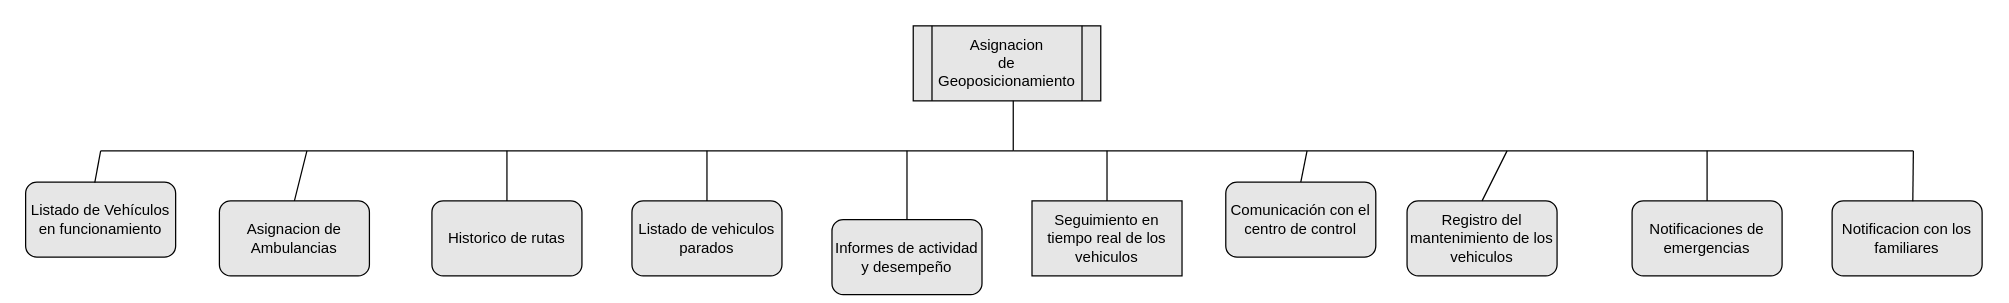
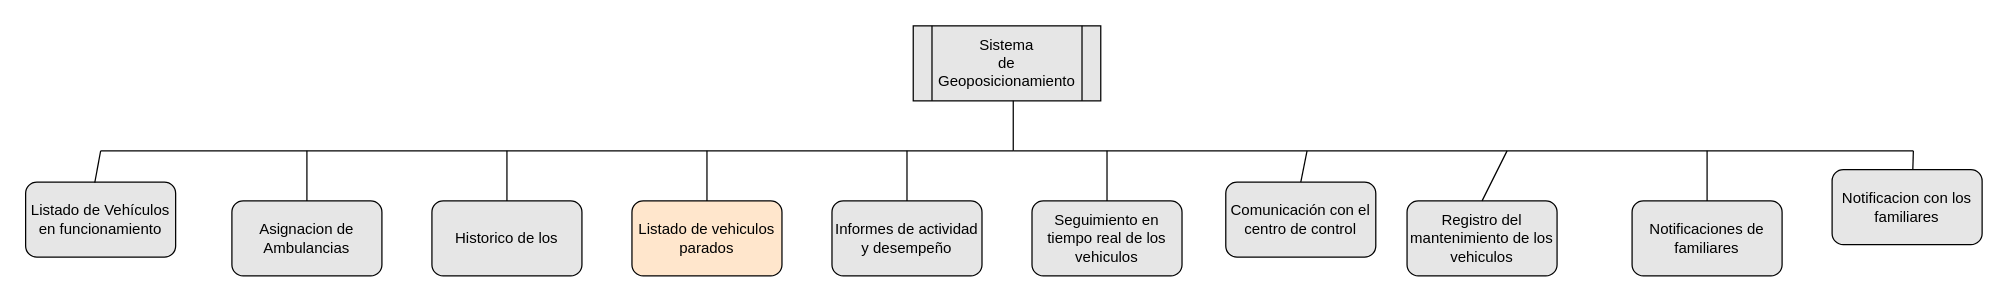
- <mxCell id="2" value="Asignacion&lt;div&gt;de&lt;/div&gt;&lt;div&gt;Geoposicionamiento&lt;/div&gt;" style="shape=process;whiteSpace=wrap;html=1;backgroundOutline=1;fillColor=#E6E6E6;" parent="1" vertex="1"><mxGeometry x="730" y="20" width="150" height="60" as="geometry" /></mxCell>
+ <mxCell id="2" value="Sistema&lt;div&gt;de&lt;/div&gt;&lt;div&gt;Geoposicionamiento&lt;/div&gt;" style="shape=process;whiteSpace=wrap;html=1;backgroundOutline=1;fillColor=#E6E6E6;" parent="1" vertex="1"><mxGeometry x="730" y="20" width="150" height="60" as="geometry" /></mxCell>
- <mxCell id="9" value="Asignacion de Ambulancias" style="rounded=1;whiteSpace=wrap;html=1;fillColor=#E6E6E6;" parent="1" vertex="1"><mxGeometry x="175" y="160" width="120" height="60" as="geometry" /></mxCell>
+ <mxCell id="9" value="Asignacion de Ambulancias" style="rounded=1;whiteSpace=wrap;html=1;fillColor=#E6E6E6;" parent="1" vertex="1"><mxGeometry x="185" y="160" width="120" height="60" as="geometry" /></mxCell>
- <mxCell id="7" value="Historico de rutas" style="rounded=1;whiteSpace=wrap;html=1;fillColor=#E6E6E6;" parent="1" vertex="1"><mxGeometry x="345" y="160" width="120" height="60" as="geometry" /></mxCell>
+ <mxCell id="7" value="Historico de los" style="rounded=1;whiteSpace=wrap;html=1;fillColor=#E6E6E6;" parent="1" vertex="1"><mxGeometry x="345" y="160" width="120" height="60" as="geometry" /></mxCell>
- <mxCell id="5" value="Listado de vehiculos parados" style="rounded=1;whiteSpace=wrap;html=1;fillColor=#E6E6E6;" parent="1" vertex="1"><mxGeometry x="505" y="160" width="120" height="60" as="geometry" /></mxCell>
+ <mxCell id="5" value="Listado de vehiculos parados" style="rounded=1;whiteSpace=wrap;html=1;fillColor=#ffe6cc;" parent="1" vertex="1"><mxGeometry x="505" y="160" width="120" height="60" as="geometry" /></mxCell>
- <mxCell id="4" value="Seguimiento en tiempo real de los vehiculos" style="whiteSpace=wrap;html=1;fillColor=#E6E6E6;rounded=0;" parent="1" vertex="1"><mxGeometry x="825" y="160" width="120" height="60" as="geometry" /></mxCell>
+ <mxCell id="4" value="Seguimiento en tiempo real de los vehiculos" style="rounded=1;whiteSpace=wrap;html=1;fillColor=#E6E6E6;" parent="1" vertex="1"><mxGeometry x="825" y="160" width="120" height="60" as="geometry" /></mxCell>
- <mxCell id="11" value="Notificaciones de emergencias" style="rounded=1;whiteSpace=wrap;html=1;fillColor=#E6E6E6;" parent="1" vertex="1"><mxGeometry x="1305" y="160" width="120" height="60" as="geometry" /></mxCell>
+ <mxCell id="11" value="Notificaciones de familiares" style="rounded=1;whiteSpace=wrap;html=1;fillColor=#E6E6E6;" parent="1" vertex="1"><mxGeometry x="1305" y="160" width="120" height="60" as="geometry" /></mxCell>
- <mxCell id="12" value="Notificacion con los familiares" style="rounded=1;whiteSpace=wrap;html=1;fillColor=#E6E6E6;" parent="1" vertex="1"><mxGeometry x="1465" y="160" width="120" height="60" as="geometry" /></mxCell>
+ <mxCell id="12" value="Notificacion con los familiares" style="rounded=1;whiteSpace=wrap;html=1;fillColor=#E6E6E6;" parent="1" vertex="1"><mxGeometry x="1465" y="135" width="120" height="60" as="geometry" /></mxCell>
- <mxCell id="3" value="Informes de actividad y desempeño" style="rounded=1;whiteSpace=wrap;html=1;fillColor=#E6E6E6;" parent="1" vertex="1"><mxGeometry x="665" y="175" width="120" height="60" as="geometry" /></mxCell>
+ <mxCell id="3" value="Informes de actividad y desempeño" style="rounded=1;whiteSpace=wrap;html=1;fillColor=#E6E6E6;" parent="1" vertex="1"><mxGeometry x="665" y="160" width="120" height="60" as="geometry" /></mxCell>
